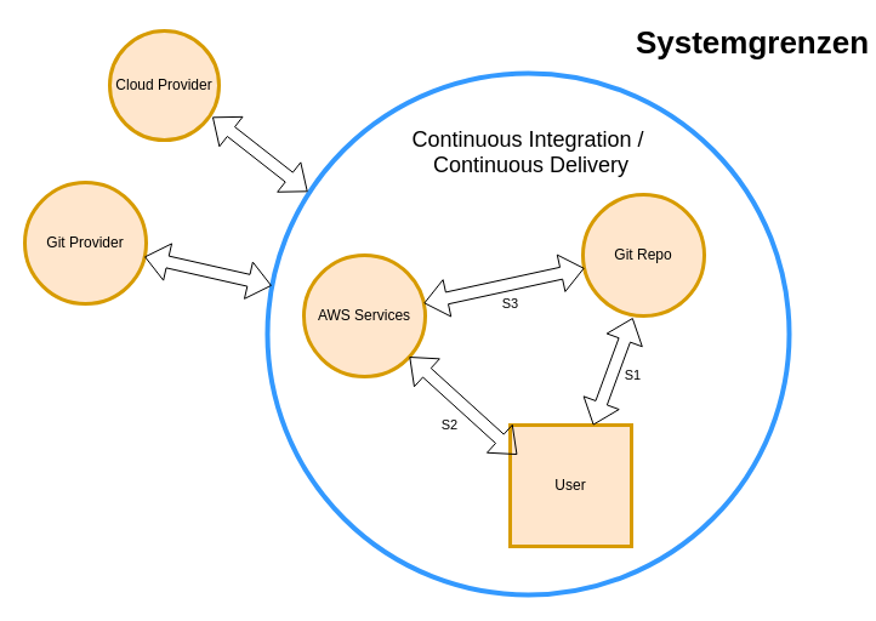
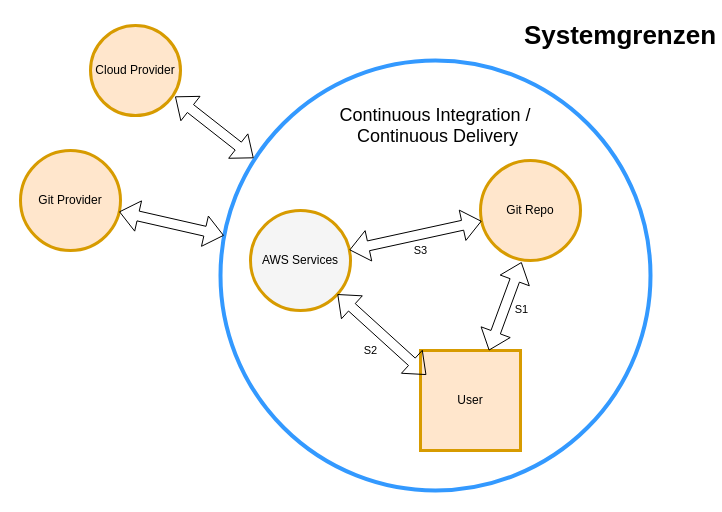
- <mxCell id="9" value="AWS Services" style="ellipse;whiteSpace=wrap;html=1;aspect=fixed;fillColor=#ffe6cc;strokeColor=#d79b00;strokeWidth=3;" parent="1" vertex="1"><mxGeometry x="250" y="210" width="100" height="100" as="geometry" /></mxCell>
+ <mxCell id="9" value="AWS Services" style="ellipse;whiteSpace=wrap;html=1;aspect=fixed;fillColor=#f5f5f5;strokeColor=#d79b00;strokeWidth=3;" parent="1" vertex="1"><mxGeometry x="250" y="210" width="100" height="100" as="geometry" /></mxCell>
